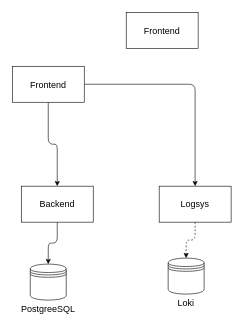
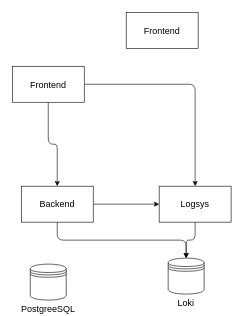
+ <mxCell id="5" style="edgeStyle=orthogonalEdgeStyle;html=1;exitX=1;exitY=0.5;exitDx=0;exitDy=0;entryX=0;entryY=0.5;entryDx=0;entryDy=0;fontSize=15;" parent="1" source="7" target="9" edge="1"><mxGeometry relative="1" as="geometry" /></mxCell>
- <mxCell id="8" style="edgeStyle=orthogonalEdgeStyle;html=1;exitX=0.5;exitY=1;exitDx=0;exitDy=0;entryX=0.5;entryY=0;entryDx=0;entryDy=0;fontSize=15;dashed=1;" parent="1" source="9" target="11" edge="1"><mxGeometry relative="1" as="geometry" /></mxCell>
+ <mxCell id="8" style="edgeStyle=orthogonalEdgeStyle;html=1;exitX=0.5;exitY=1;exitDx=0;exitDy=0;entryX=0.5;entryY=0;entryDx=0;entryDy=0;fontSize=15;" parent="1" source="9" target="11" edge="1"><mxGeometry relative="1" as="geometry" /></mxCell>
- <mxCell id="6" style="edgeStyle=orthogonalEdgeStyle;html=1;exitX=0.5;exitY=1;exitDx=0;exitDy=0;fontSize=15;" parent="1" source="7" target="10" edge="1"><mxGeometry relative="1" as="geometry" /></mxCell>
+ <mxCell id="6" style="edgeStyle=orthogonalEdgeStyle;html=1;exitX=0.5;exitY=1;exitDx=0;exitDy=0;fontSize=15;" parent="1" source="7" target="11" edge="1"><mxGeometry relative="1" as="geometry" /></mxCell>
